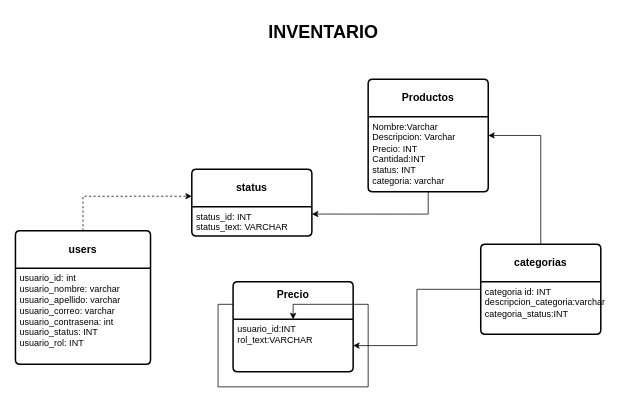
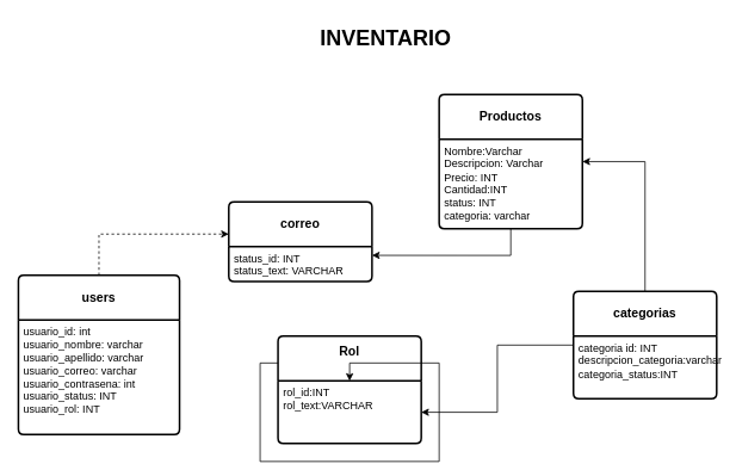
- <mxCell id="4" value="&lt;b&gt;status&lt;/b&gt;" style="swimlane;childLayout=stackLayout;horizontal=1;startSize=50;horizontalStack=0;rounded=1;fontSize=14;fontStyle=0;strokeWidth=2;resizeParent=0;resizeLast=1;shadow=0;dashed=0;align=center;arcSize=4;whiteSpace=wrap;html=1;" parent="1" vertex="1"><mxGeometry x="255" y="225" width="160" height="89" as="geometry" /></mxCell>
+ <mxCell id="4" value="&lt;b&gt;correo&lt;/b&gt;" style="swimlane;childLayout=stackLayout;horizontal=1;startSize=50;horizontalStack=0;rounded=1;fontSize=14;fontStyle=0;strokeWidth=2;resizeParent=0;resizeLast=1;shadow=0;dashed=0;align=center;arcSize=4;whiteSpace=wrap;html=1;" parent="1" vertex="1"><mxGeometry x="255" y="225" width="160" height="89" as="geometry" /></mxCell>
- <mxCell id="6" value="&lt;div&gt;&lt;b&gt;Precio&lt;/b&gt;&lt;/div&gt;&lt;div&gt;&lt;br&gt;&lt;/div&gt;" style="swimlane;childLayout=stackLayout;horizontal=1;startSize=50;horizontalStack=0;rounded=1;fontSize=14;fontStyle=0;strokeWidth=2;resizeParent=0;resizeLast=1;shadow=0;dashed=0;align=center;arcSize=4;whiteSpace=wrap;html=1;" parent="1" vertex="1"><mxGeometry x="310" y="375" width="160" height="120" as="geometry" /></mxCell>
+ <mxCell id="6" value="&lt;div&gt;&lt;b&gt;Rol&lt;/b&gt;&lt;/div&gt;&lt;div&gt;&lt;br&gt;&lt;/div&gt;" style="swimlane;childLayout=stackLayout;horizontal=1;startSize=50;horizontalStack=0;rounded=1;fontSize=14;fontStyle=0;strokeWidth=2;resizeParent=0;resizeLast=1;shadow=0;dashed=0;align=center;arcSize=4;whiteSpace=wrap;html=1;" parent="1" vertex="1"><mxGeometry x="310" y="375" width="160" height="120" as="geometry" /></mxCell>
- <mxCell id="7" value="&lt;div&gt;usuario_id:INT&lt;/div&gt;&lt;div&gt;rol_text:VARCHAR&lt;br&gt;&lt;/div&gt;" style="align=left;strokeColor=none;fillColor=none;spacingLeft=4;fontSize=12;verticalAlign=top;resizable=0;rotatable=0;part=1;html=1;" parent="6" vertex="1"><mxGeometry y="50" width="160" height="70" as="geometry" /></mxCell>
+ <mxCell id="7" value="&lt;div&gt;rol_id:INT&lt;/div&gt;&lt;div&gt;rol_text:VARCHAR&lt;br&gt;&lt;/div&gt;" style="align=left;strokeColor=none;fillColor=none;spacingLeft=4;fontSize=12;verticalAlign=top;resizable=0;rotatable=0;part=1;html=1;" parent="6" vertex="1"><mxGeometry y="50" width="160" height="70" as="geometry" /></mxCell>
